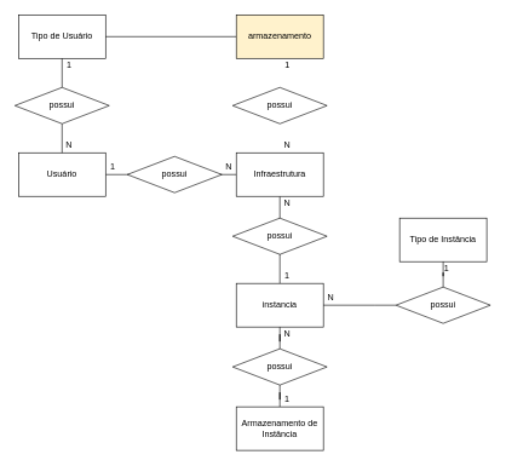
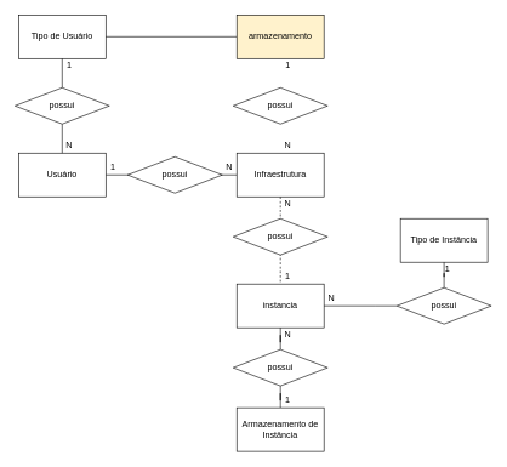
- <mxCell id="4" style="edgeStyle=orthogonalEdgeStyle;rounded=0;orthogonalLoop=1;jettySize=auto;html=1;startArrow=none;startFill=0;endArrow=none;endFill=0;entryX=0.5;entryY=0;entryDx=0;entryDy=0;" parent="1" source="5" target="17" edge="1"><mxGeometry relative="1" as="geometry"><mxPoint x="385" y="390" as="targetPoint" /></mxGeometry></mxCell>
+ <mxCell id="4" style="edgeStyle=orthogonalEdgeStyle;rounded=0;orthogonalLoop=1;jettySize=auto;html=1;startArrow=none;startFill=0;endArrow=none;endFill=0;entryX=0.5;entryY=0;entryDx=0;entryDy=0;dashed=1;" parent="1" source="5" target="17" edge="1"><mxGeometry relative="1" as="geometry"><mxPoint x="385" y="390" as="targetPoint" /></mxGeometry></mxCell>
